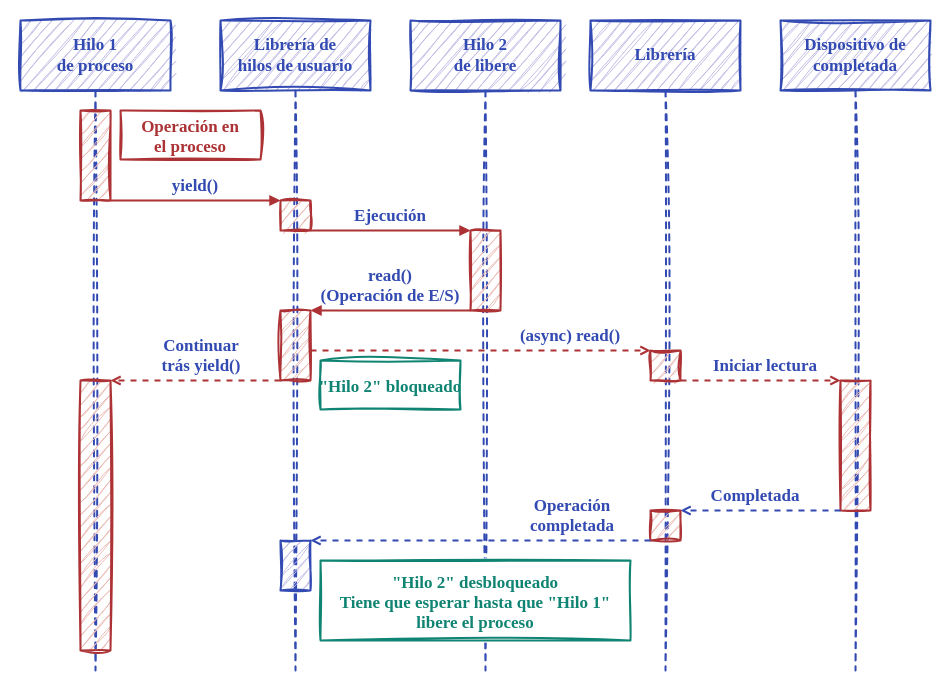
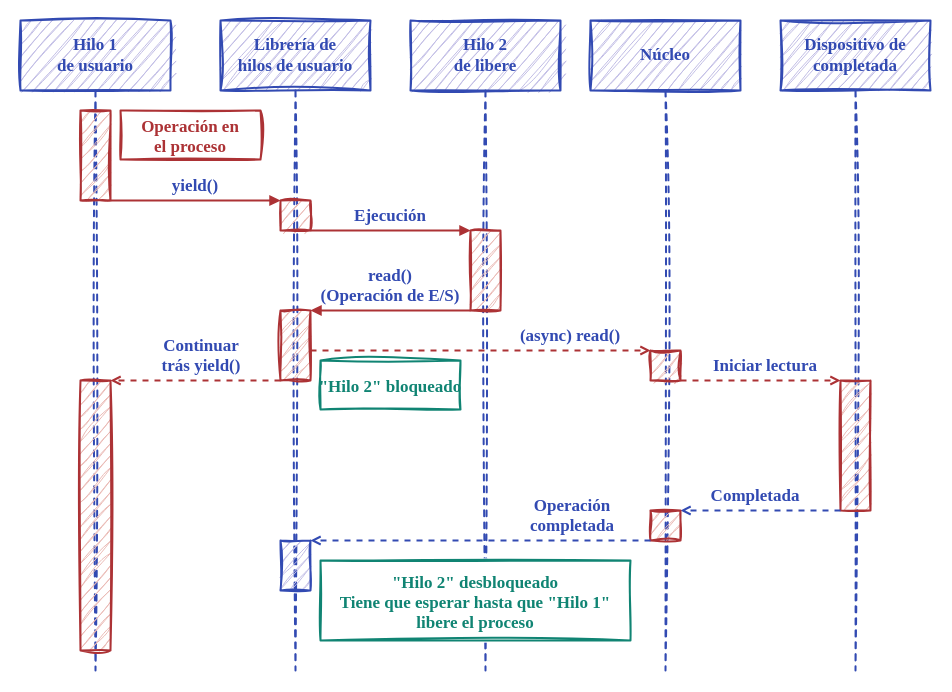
- <mxCell id="7" value="Hilo 1&#10;de proceso" style="shape=umlLifeline;perimeter=lifelinePerimeter;whiteSpace=wrap;container=1;dropTarget=0;collapsible=0;recursiveResize=0;outlineConnect=0;portConstraint=eastwest;newEdgeStyle={&quot;edgeStyle&quot;:&quot;elbowEdgeStyle&quot;,&quot;elbow&quot;:&quot;vertical&quot;,&quot;curved&quot;:0,&quot;rounded&quot;:0};size=70;fillColor=#C2BEE6;sketch=1;curveFitting=1;jiggle=2;fontColor=#324AB2;fontStyle=1;fontSize=17;fontFamily=Ink Free;strokeColor=#324AB2;strokeWidth=2;" vertex="1" parent="1"><mxGeometry x="20" y="20" width="150" height="650" as="geometry" /></mxCell>
+ <mxCell id="7" value="Hilo 1&#10;de usuario" style="shape=umlLifeline;perimeter=lifelinePerimeter;whiteSpace=wrap;container=1;dropTarget=0;collapsible=0;recursiveResize=0;outlineConnect=0;portConstraint=eastwest;newEdgeStyle={&quot;edgeStyle&quot;:&quot;elbowEdgeStyle&quot;,&quot;elbow&quot;:&quot;vertical&quot;,&quot;curved&quot;:0,&quot;rounded&quot;:0};size=70;fillColor=#C2BEE6;sketch=1;curveFitting=1;jiggle=2;fontColor=#324AB2;fontStyle=1;fontSize=17;fontFamily=Ink Free;strokeColor=#324AB2;strokeWidth=2;" vertex="1" parent="1"><mxGeometry x="20" y="20" width="150" height="650" as="geometry" /></mxCell>
- <mxCell id="10" value="Librería" style="shape=umlLifeline;perimeter=lifelinePerimeter;whiteSpace=wrap;container=1;dropTarget=0;collapsible=0;recursiveResize=0;outlineConnect=0;portConstraint=eastwest;newEdgeStyle={&quot;edgeStyle&quot;:&quot;elbowEdgeStyle&quot;,&quot;elbow&quot;:&quot;vertical&quot;,&quot;curved&quot;:0,&quot;rounded&quot;:0};size=70;fontSize=17;fontFamily=Ink Free;fillColor=#C2BEE6;strokeColor=#324AB2;fontColor=#324AB2;sketch=1;curveFitting=1;jiggle=2;fontStyle=1;strokeWidth=2;" vertex="1" parent="1"><mxGeometry x="590" y="20" width="150" height="650" as="geometry" /></mxCell>
+ <mxCell id="10" value="Núcleo" style="shape=umlLifeline;perimeter=lifelinePerimeter;whiteSpace=wrap;container=1;dropTarget=0;collapsible=0;recursiveResize=0;outlineConnect=0;portConstraint=eastwest;newEdgeStyle={&quot;edgeStyle&quot;:&quot;elbowEdgeStyle&quot;,&quot;elbow&quot;:&quot;vertical&quot;,&quot;curved&quot;:0,&quot;rounded&quot;:0};size=70;fontSize=17;fontFamily=Ink Free;fillColor=#C2BEE6;strokeColor=#324AB2;fontColor=#324AB2;sketch=1;curveFitting=1;jiggle=2;fontStyle=1;strokeWidth=2;" vertex="1" parent="1"><mxGeometry x="590" y="20" width="150" height="650" as="geometry" /></mxCell>
